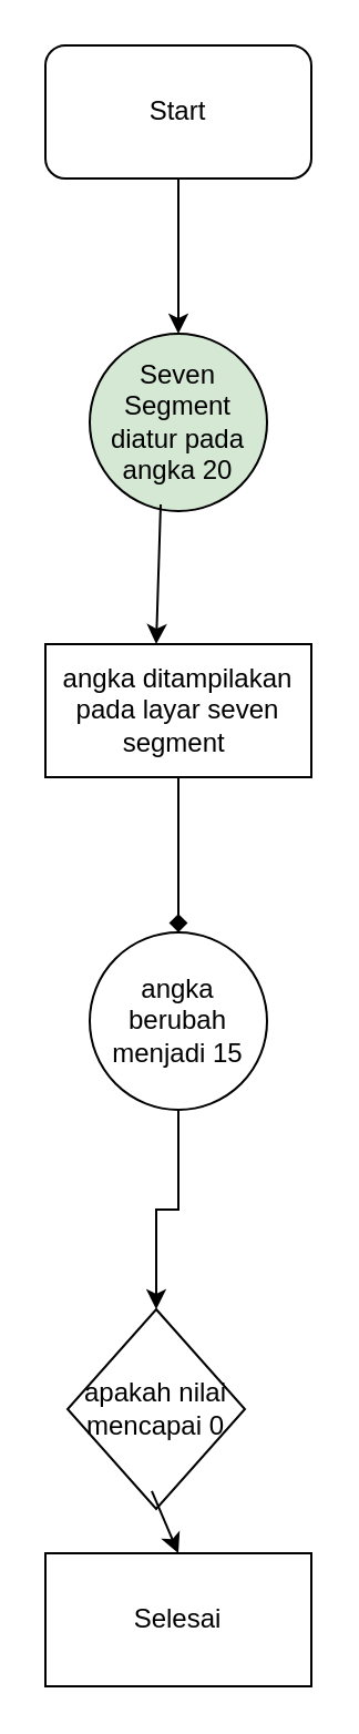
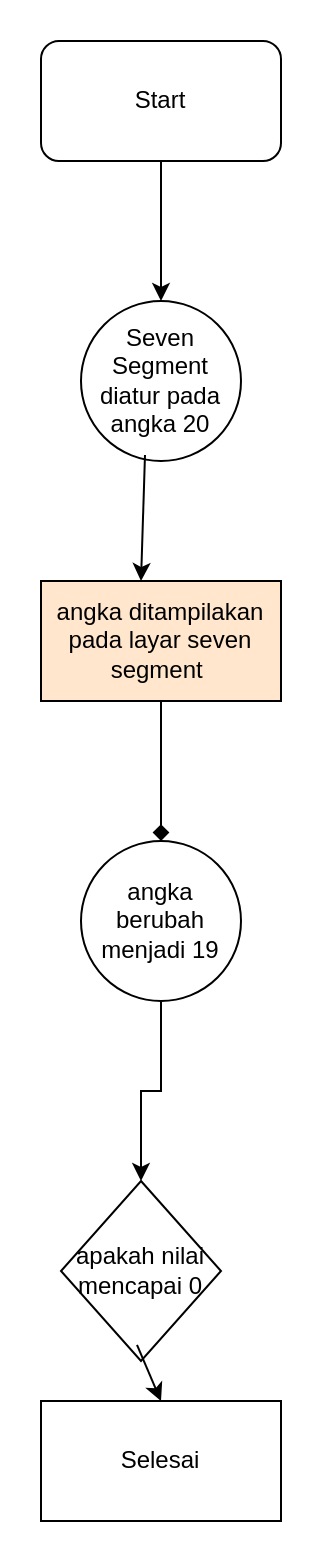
- <mxCell id="4" value="Seven Segment diatur pada angka 20" style="ellipse;whiteSpace=wrap;html=1;fillColor=#d5e8d4;" vertex="1" parent="1"><mxGeometry x="40" y="150" width="80" height="80" as="geometry" /></mxCell>
+ <mxCell id="4" value="Seven Segment diatur pada angka 20" style="ellipse;whiteSpace=wrap;html=1;" vertex="1" parent="1"><mxGeometry x="40" y="150" width="80" height="80" as="geometry" /></mxCell>
- <mxCell id="7" value="angka ditampilakan pada layar seven segment&amp;nbsp; " style="whiteSpace=wrap;html=1;" vertex="1" parent="1"><mxGeometry x="20" y="290" width="120" height="60" as="geometry" /></mxCell>
+ <mxCell id="7" value="angka ditampilakan pada layar seven segment&amp;nbsp; " style="whiteSpace=wrap;html=1;fillColor=#ffe6cc;" vertex="1" parent="1"><mxGeometry x="20" y="290" width="120" height="60" as="geometry" /></mxCell>
- <mxCell id="9" value="angka berubah menjadi 15" style="ellipse;whiteSpace=wrap;html=1;" vertex="1" parent="1"><mxGeometry x="40" y="420" width="80" height="80" as="geometry" /></mxCell>
+ <mxCell id="9" value="angka berubah menjadi 19" style="ellipse;whiteSpace=wrap;html=1;" vertex="1" parent="1"><mxGeometry x="40" y="420" width="80" height="80" as="geometry" /></mxCell>
